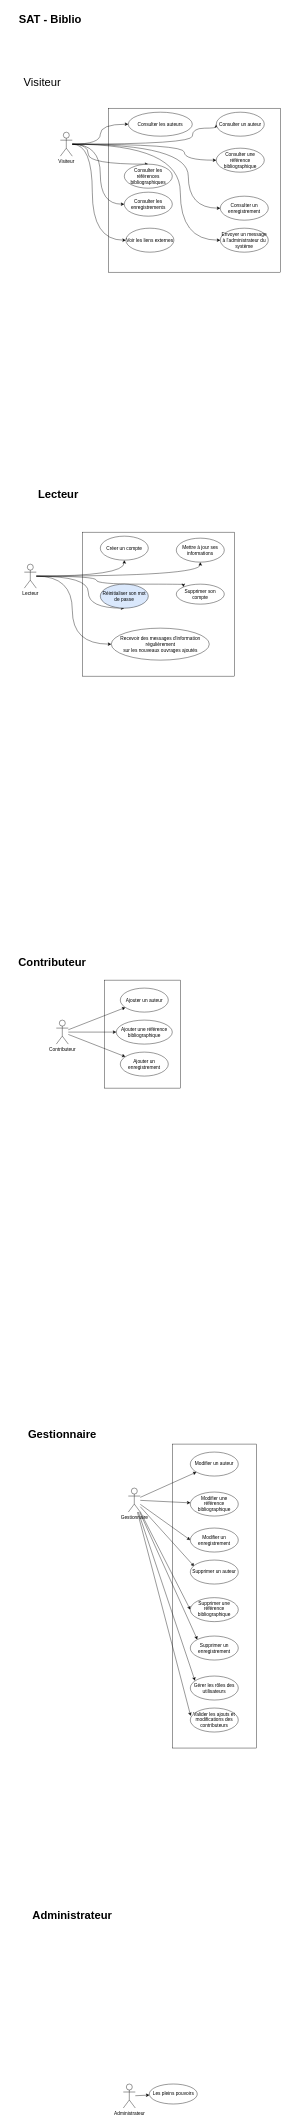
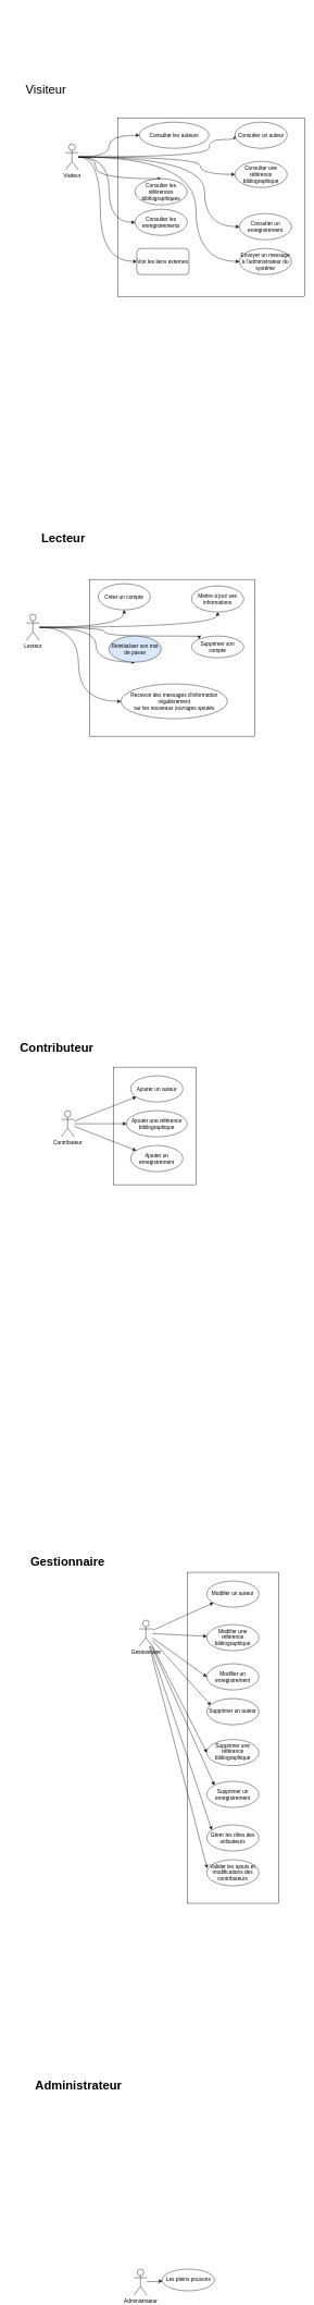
- <mxCell id="61" value="SAT - Biblio" style="text;align=center;fontStyle=1;verticalAlign=middle;spacingLeft=3;spacingRight=3;strokeColor=none;rotatable=0;points=[[0,0.5],[1,0.5]];portConstraint=eastwest;fontSize=28;" vertex="1" parent="1"><mxGeometry x="25" width="200" height="50" as="geometry" y="20" /></mxCell>
- <mxCell id="21" value="Voir les liens externes" style="ellipse;whiteSpace=wrap;html=1;verticalAlign=middle;" vertex="1" parent="1"><mxGeometry x="314" y="570" width="120" height="60" as="geometry" /></mxCell>
+ <mxCell id="21" value="Voir les liens externes" style="whiteSpace=wrap;html=1;verticalAlign=middle;rounded=1;" vertex="1" parent="1"><mxGeometry x="314" y="570" width="120" height="60" as="geometry" /></mxCell>
- <mxCell id="44" value="Créer un compte" style="ellipse;whiteSpace=wrap;html=1;verticalAlign=middle;" vertex="1" parent="1"><mxGeometry x="250" y="1340" width="120" height="60" as="geometry" /></mxCell>
+ <mxCell id="44" value="Créer un compte" style="ellipse;whiteSpace=wrap;html=1;verticalAlign=middle;" vertex="1" parent="1"><mxGeometry x="225" y="1340" width="120" height="60" as="geometry" /></mxCell>
